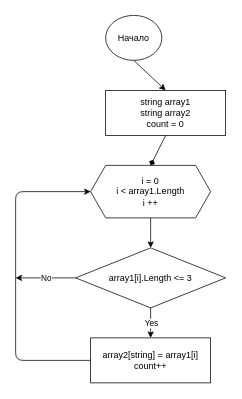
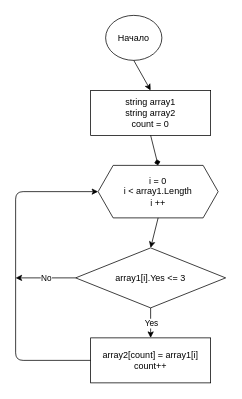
- <mxCell id="3" value="string array1&lt;br&gt;string array2&lt;br&gt;count = 0" style="rounded=0;whiteSpace=wrap;html=1;" parent="1" vertex="1"><mxGeometry x="140" y="120" width="160" height="60" as="geometry" /></mxCell>
+ <mxCell id="3" value="string array1&lt;br&gt;string array2&lt;br&gt;count = 0" style="rounded=0;whiteSpace=wrap;html=1;" parent="1" vertex="1"><mxGeometry x="120" y="120" width="160" height="60" as="geometry" /></mxCell>
- <mxCell id="4" value="i = 0&lt;br&gt;i &amp;lt;&amp;nbsp;array1.Length&lt;br&gt;i ++" style="shape=hexagon;perimeter=hexagonPerimeter2;whiteSpace=wrap;html=1;fixedSize=1;" parent="1" vertex="1"><mxGeometry x="120" y="220" width="160" height="70" as="geometry" /></mxCell>
+ <mxCell id="4" value="i = 0&lt;br&gt;i &amp;lt;&amp;nbsp;array1.Length&lt;br&gt;i ++" style="shape=hexagon;perimeter=hexagonPerimeter2;whiteSpace=wrap;html=1;fixedSize=1;" parent="1" vertex="1"><mxGeometry x="130" y="220" width="160" height="70" as="geometry" /></mxCell>
- <mxCell id="5" value="array1[i].Length &amp;lt;= 3" style="rhombus;whiteSpace=wrap;html=1;" parent="1" vertex="1"><mxGeometry x="100" y="330" width="200" height="80" as="geometry" /></mxCell>
+ <mxCell id="5" value="array1[i].Yes &amp;lt;= 3" style="rhombus;whiteSpace=wrap;html=1;" parent="1" vertex="1"><mxGeometry x="100" y="330" width="200" height="80" as="geometry" /></mxCell>
- <mxCell id="6" value="array2[string] = array1[i]&lt;br&gt;count++" style="rounded=0;whiteSpace=wrap;html=1;" parent="1" vertex="1"><mxGeometry x="120" y="450" width="160" height="60" as="geometry" /></mxCell>
+ <mxCell id="6" value="array2[count] = array1[i]&lt;br&gt;count++" style="rounded=0;whiteSpace=wrap;html=1;" parent="1" vertex="1"><mxGeometry x="120" y="450" width="160" height="60" as="geometry" /></mxCell>
